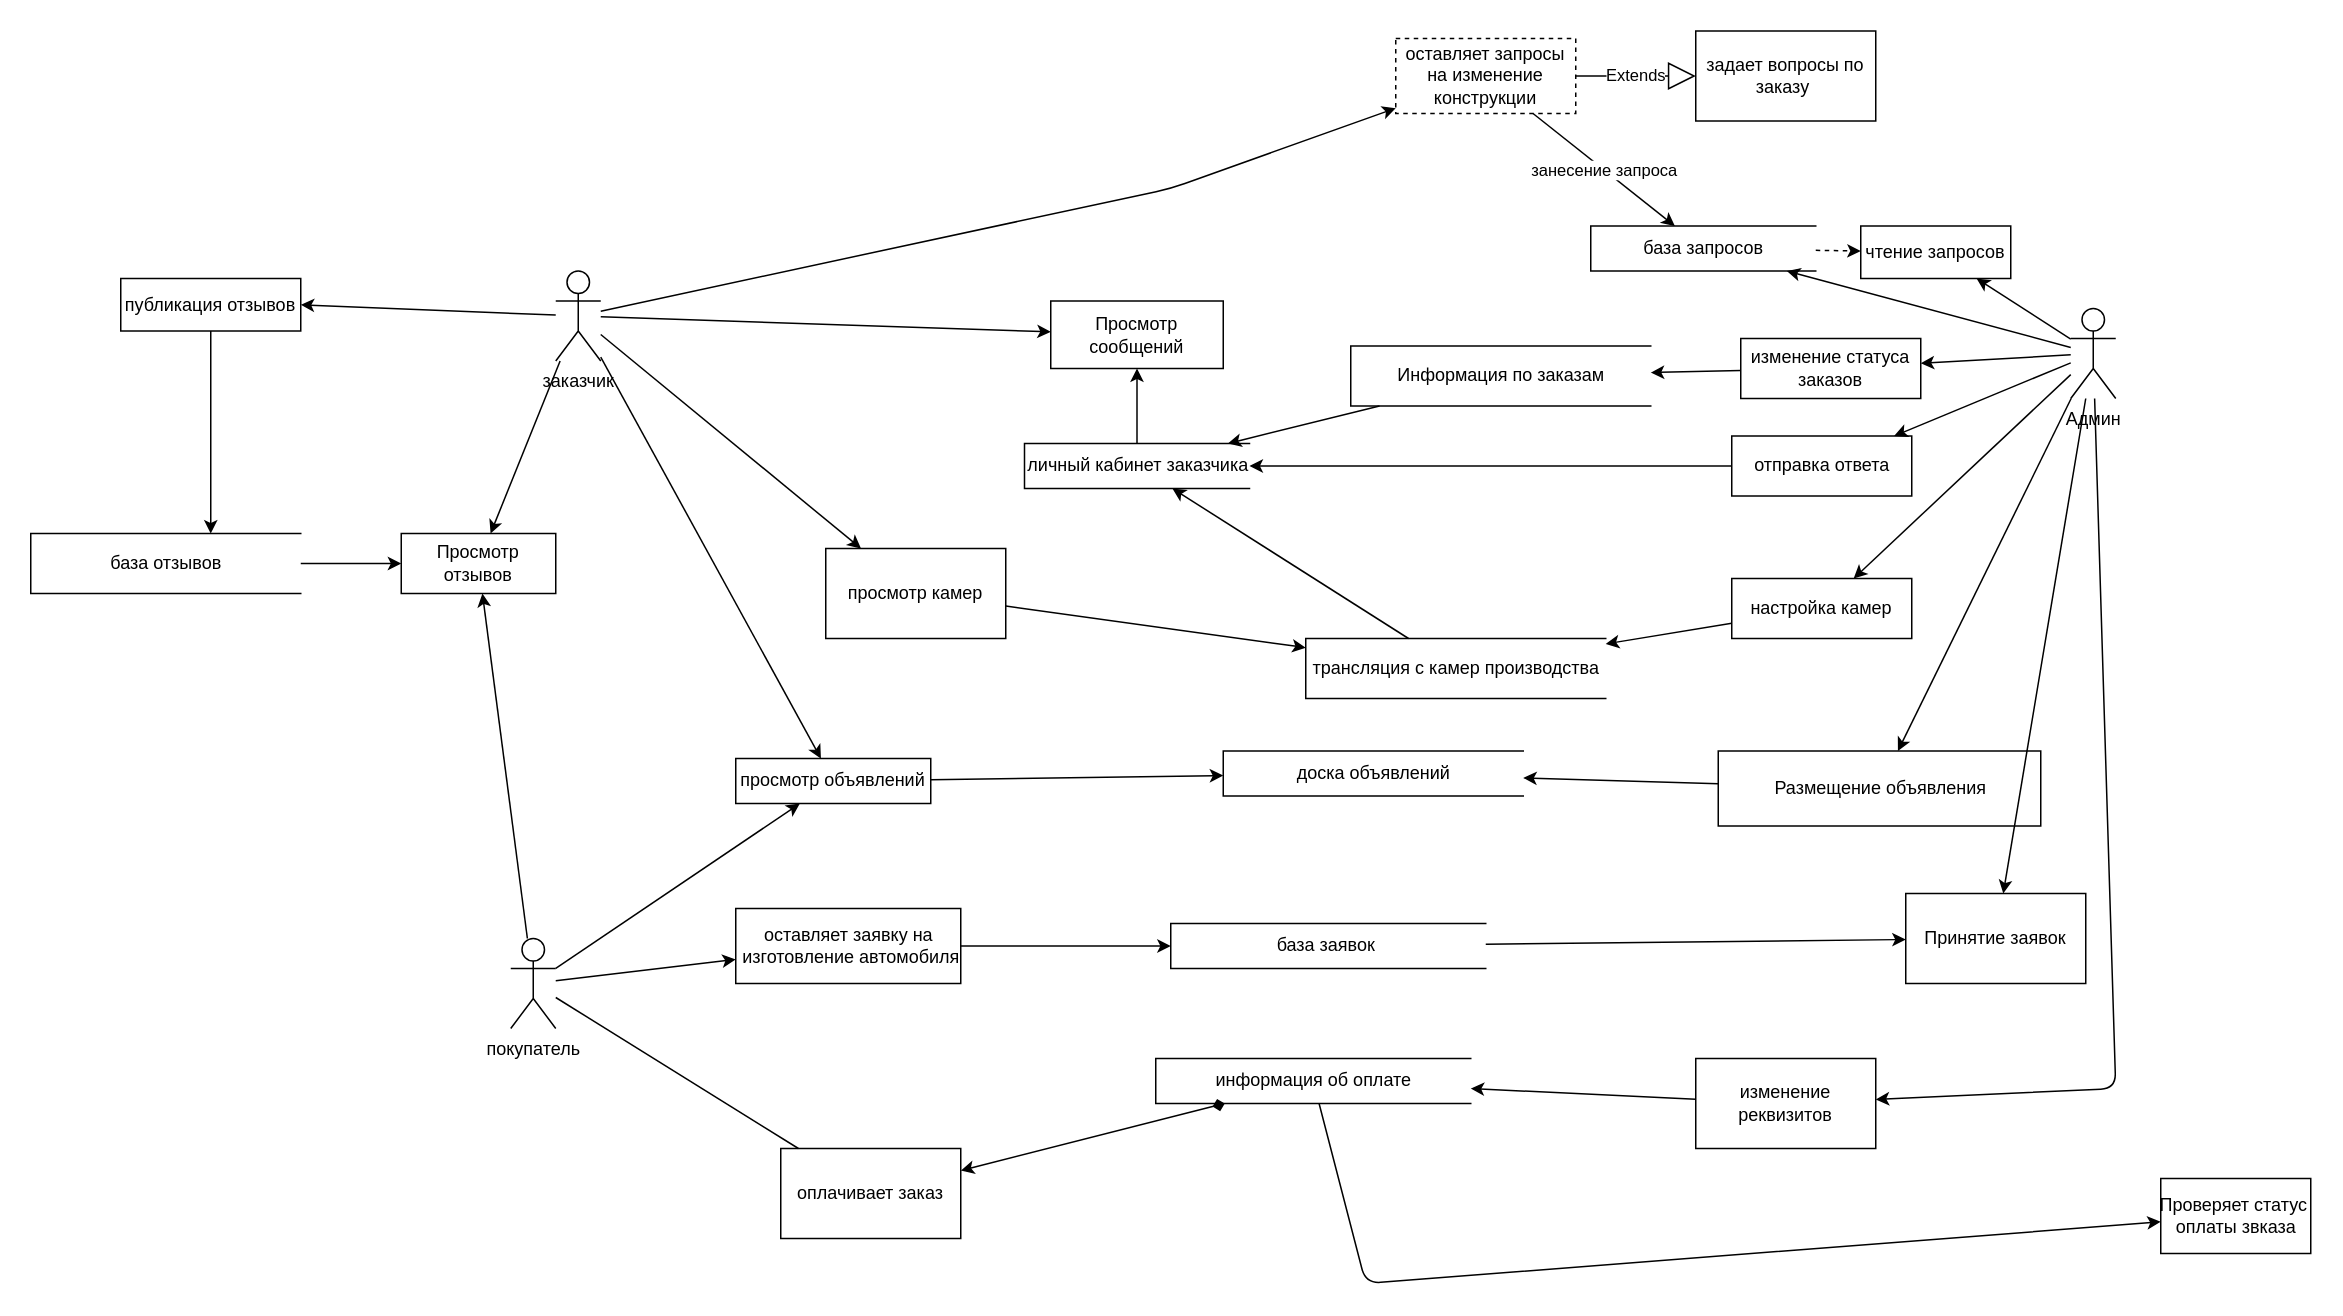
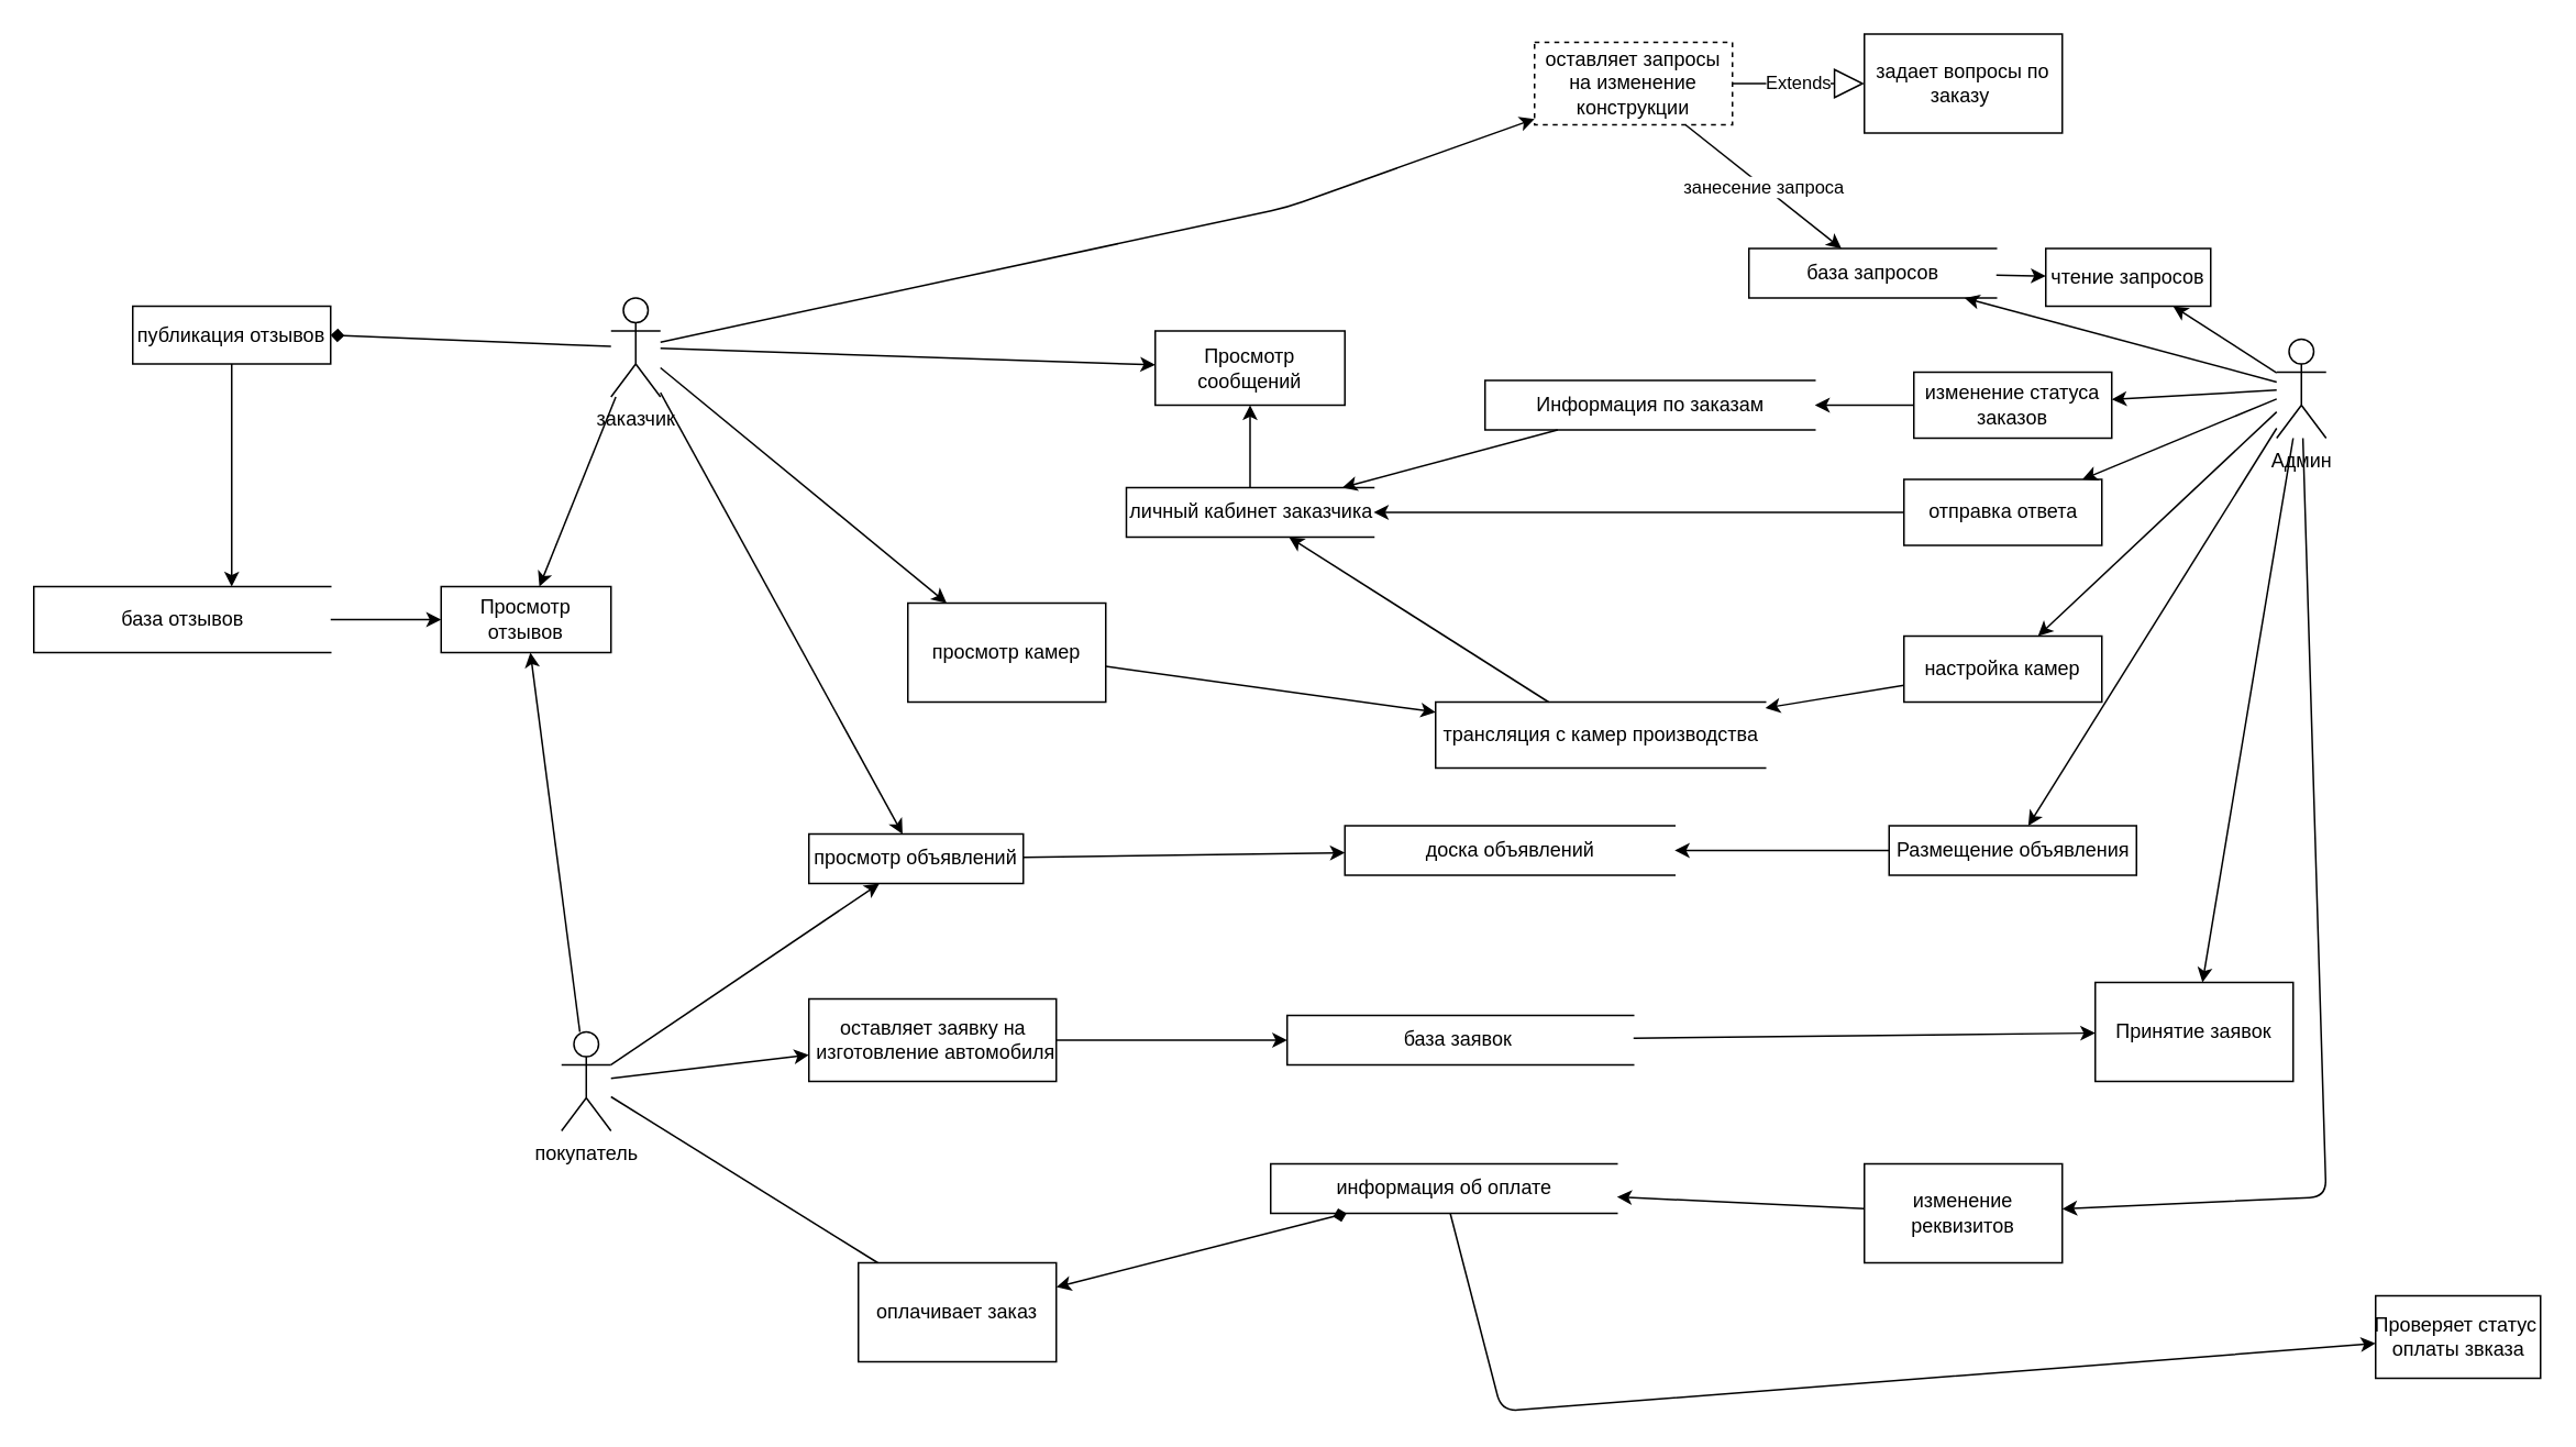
- <mxCell id="13" value="" style="endArrow=classic;html=1;dashed=1;" edge="1" parent="1" source="3" target="10"><mxGeometry width="50" height="50" relative="1" as="geometry"><mxPoint x="1320" y="115" as="sourcePoint" /><mxPoint x="1260" y="165" as="targetPoint" /></mxGeometry></mxCell>
+ <mxCell id="13" value="" style="endArrow=classic;html=1;" edge="1" parent="1" source="3" target="10"><mxGeometry width="50" height="50" relative="1" as="geometry"><mxPoint x="1320" y="115" as="sourcePoint" /><mxPoint x="1260" y="165" as="targetPoint" /></mxGeometry></mxCell>
- <mxCell id="45" value="" style="endArrow=classic;html=1;entryX=1;entryY=0.5;entryDx=0;entryDy=0;" edge="1" parent="1" source="4" target="44"><mxGeometry width="50" height="50" relative="1" as="geometry"><mxPoint x="460" y="185" as="sourcePoint" /><mxPoint x="510" y="135" as="targetPoint" /></mxGeometry></mxCell>
+ <mxCell id="45" value="" style="endArrow=diamond;html=1;entryX=1;entryY=0.5;entryDx=0;entryDy=0;" edge="1" parent="1" source="4" target="44"><mxGeometry width="50" height="50" relative="1" as="geometry"><mxPoint x="460" y="185" as="sourcePoint" /><mxPoint x="510" y="135" as="targetPoint" /></mxGeometry></mxCell>
- <mxCell id="9" value="Информация по заказам" style="html=1;dashed=0;whitespace=wrap;shape=partialRectangle;right=0;" vertex="1" parent="1"><mxGeometry x="900" y="230" width="200" height="40" as="geometry" /></mxCell>
+ <mxCell id="9" value="Информация по заказам" style="html=1;dashed=0;whitespace=wrap;shape=partialRectangle;right=0;" vertex="1" parent="1"><mxGeometry x="900" y="230" width="200" height="30" as="geometry" /></mxCell>
- <mxCell id="16" value="Размещение объявления" style="html=1;dashed=0;whitespace=wrap;" vertex="1" parent="1"><mxGeometry x="1145" y="500" width="215" height="50" as="geometry" /></mxCell>
+ <mxCell id="16" value="Размещение объявления" style="html=1;dashed=0;whitespace=wrap;" vertex="1" parent="1"><mxGeometry x="1145" y="500" width="150" height="30" as="geometry" /></mxCell>
